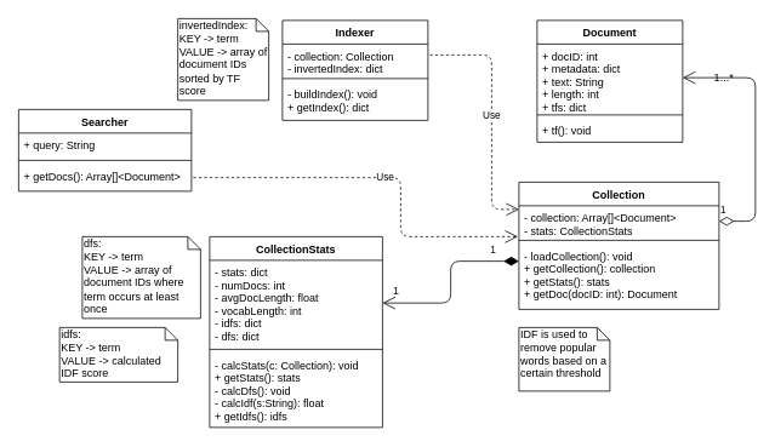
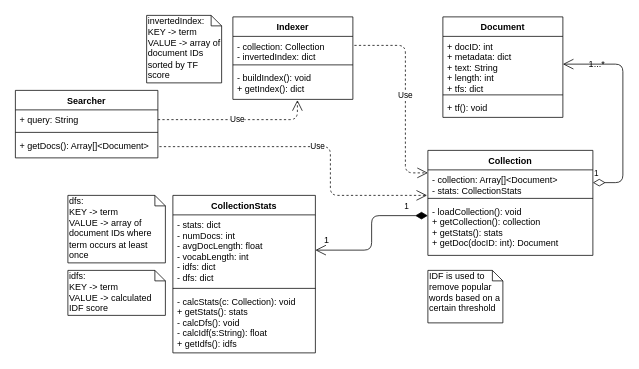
+ <mxCell id="27" value="Use" style="endArrow=open;endSize=12;dashed=1;html=1;exitX=1;exitY=0.5;exitDx=0;exitDy=0;entryX=0.538;entryY=1.024;entryDx=0;entryDy=0;entryPerimeter=0;" edge="1" parent="1" source="24" target="22"><mxGeometry width="160" relative="1" as="geometry"><mxPoint x="240" y="150" as="sourcePoint" /><mxPoint x="400" y="150" as="targetPoint" /><Array as="points"><mxPoint x="396" y="159" /></Array></mxGeometry></mxCell>
- <mxCell id="5" value="idfs:&lt;br&gt;KEY -&amp;gt; term&lt;br&gt;VALUE -&amp;gt; calculated IDF score" style="shape=note;whiteSpace=wrap;html=1;size=14;verticalAlign=top;align=left;spacingTop=-6;" vertex="1" parent="1"><mxGeometry x="65" y="360" width="130" height="60" as="geometry" /></mxCell>
+ <mxCell id="5" value="idfs:&lt;br&gt;KEY -&amp;gt; term&lt;br&gt;VALUE -&amp;gt; calculated IDF score" style="shape=note;whiteSpace=wrap;html=1;size=14;verticalAlign=top;align=left;spacingTop=-6;" vertex="1" parent="1"><mxGeometry x="90" y="360" width="130" height="60" as="geometry" /></mxCell>
